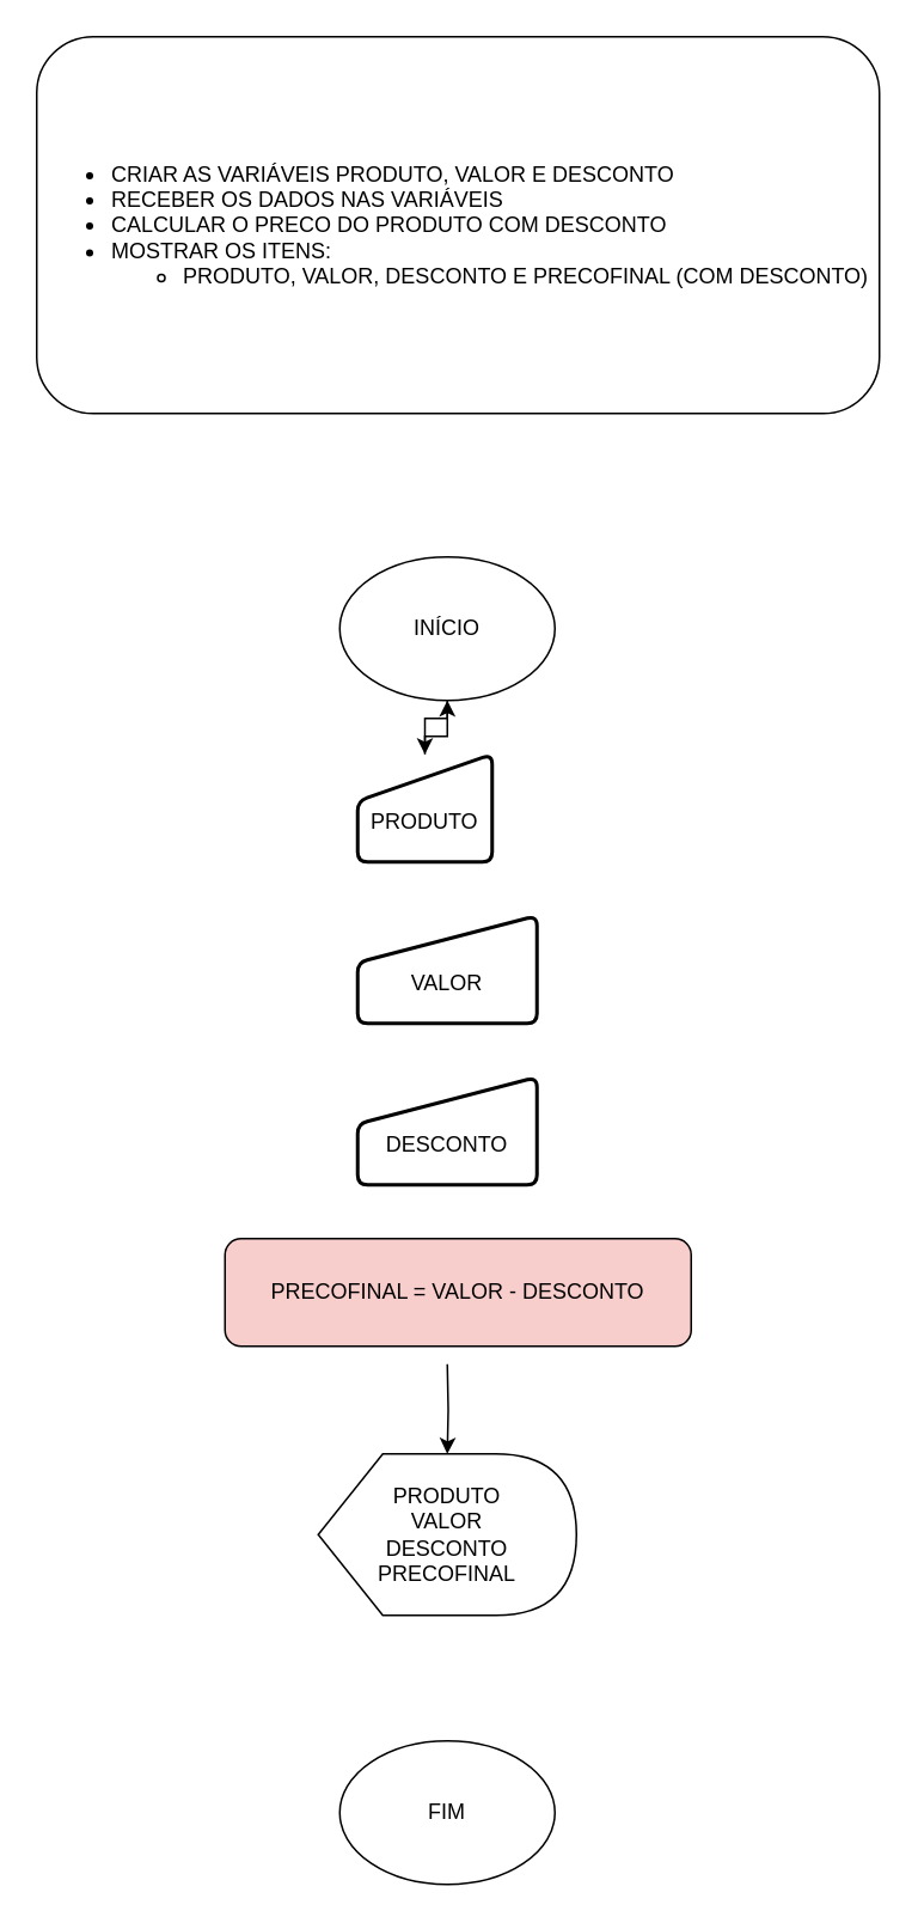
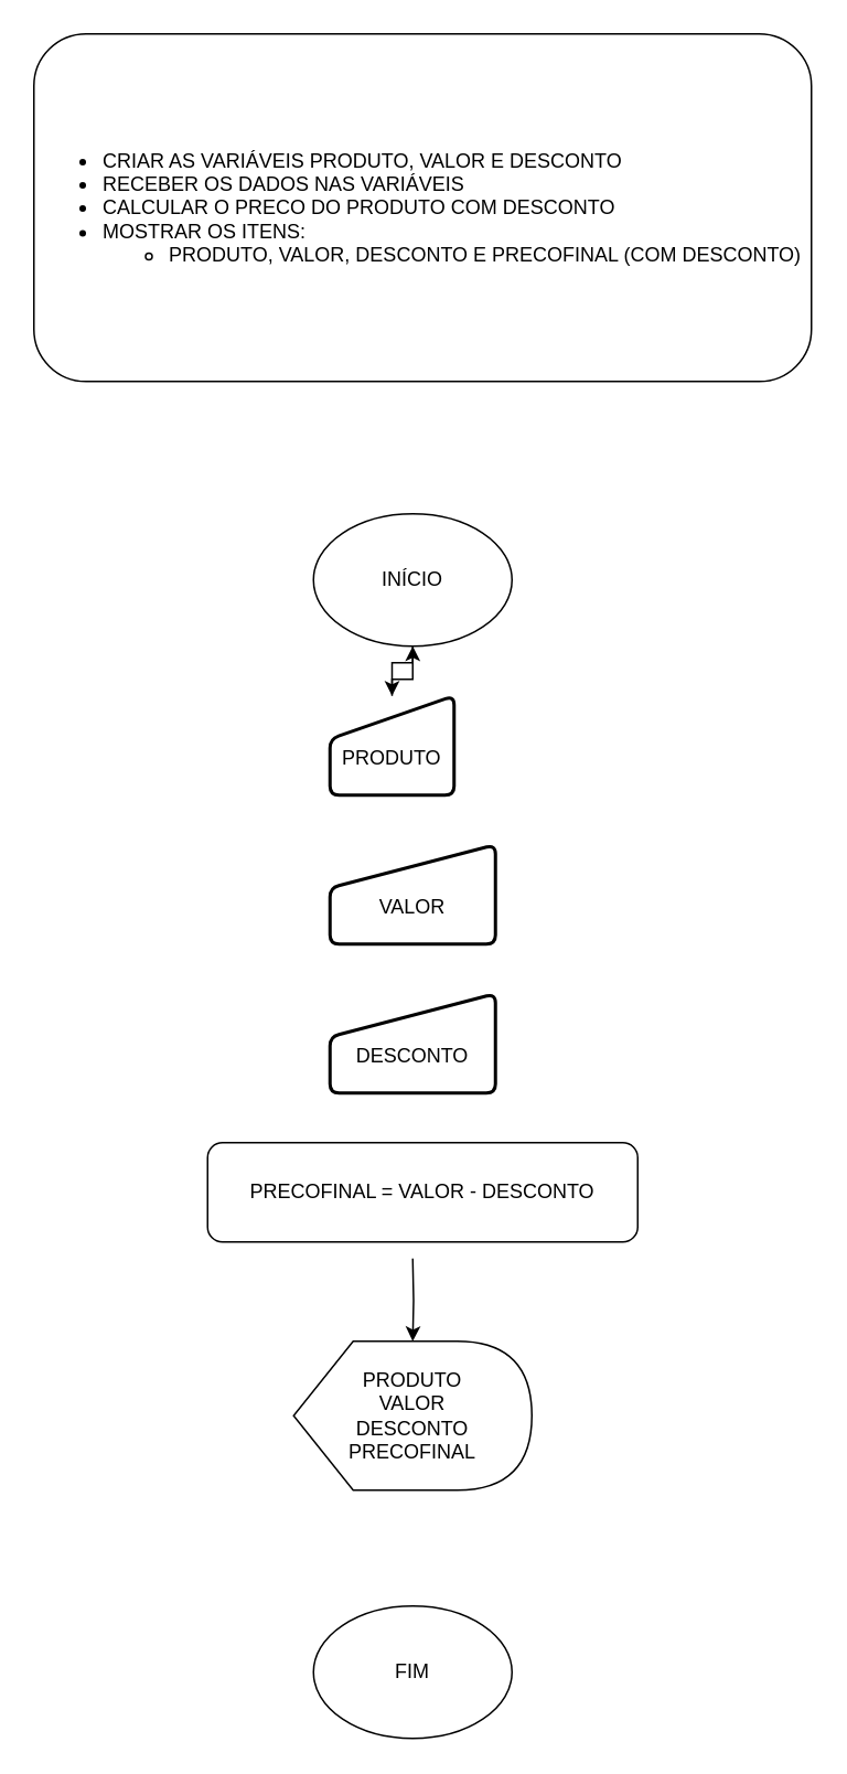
- <mxCell id="11" value="PRECOFINAL = VALOR - DESCONTO" style="rounded=1;whiteSpace=wrap;html=1;fillColor=#f8cecc;" parent="1" vertex="1"><mxGeometry x="125" y="690" width="260" height="60" as="geometry" /></mxCell>
+ <mxCell id="11" value="PRECOFINAL = VALOR - DESCONTO" style="rounded=1;whiteSpace=wrap;html=1;" parent="1" vertex="1"><mxGeometry x="125" y="690" width="260" height="60" as="geometry" /></mxCell>
